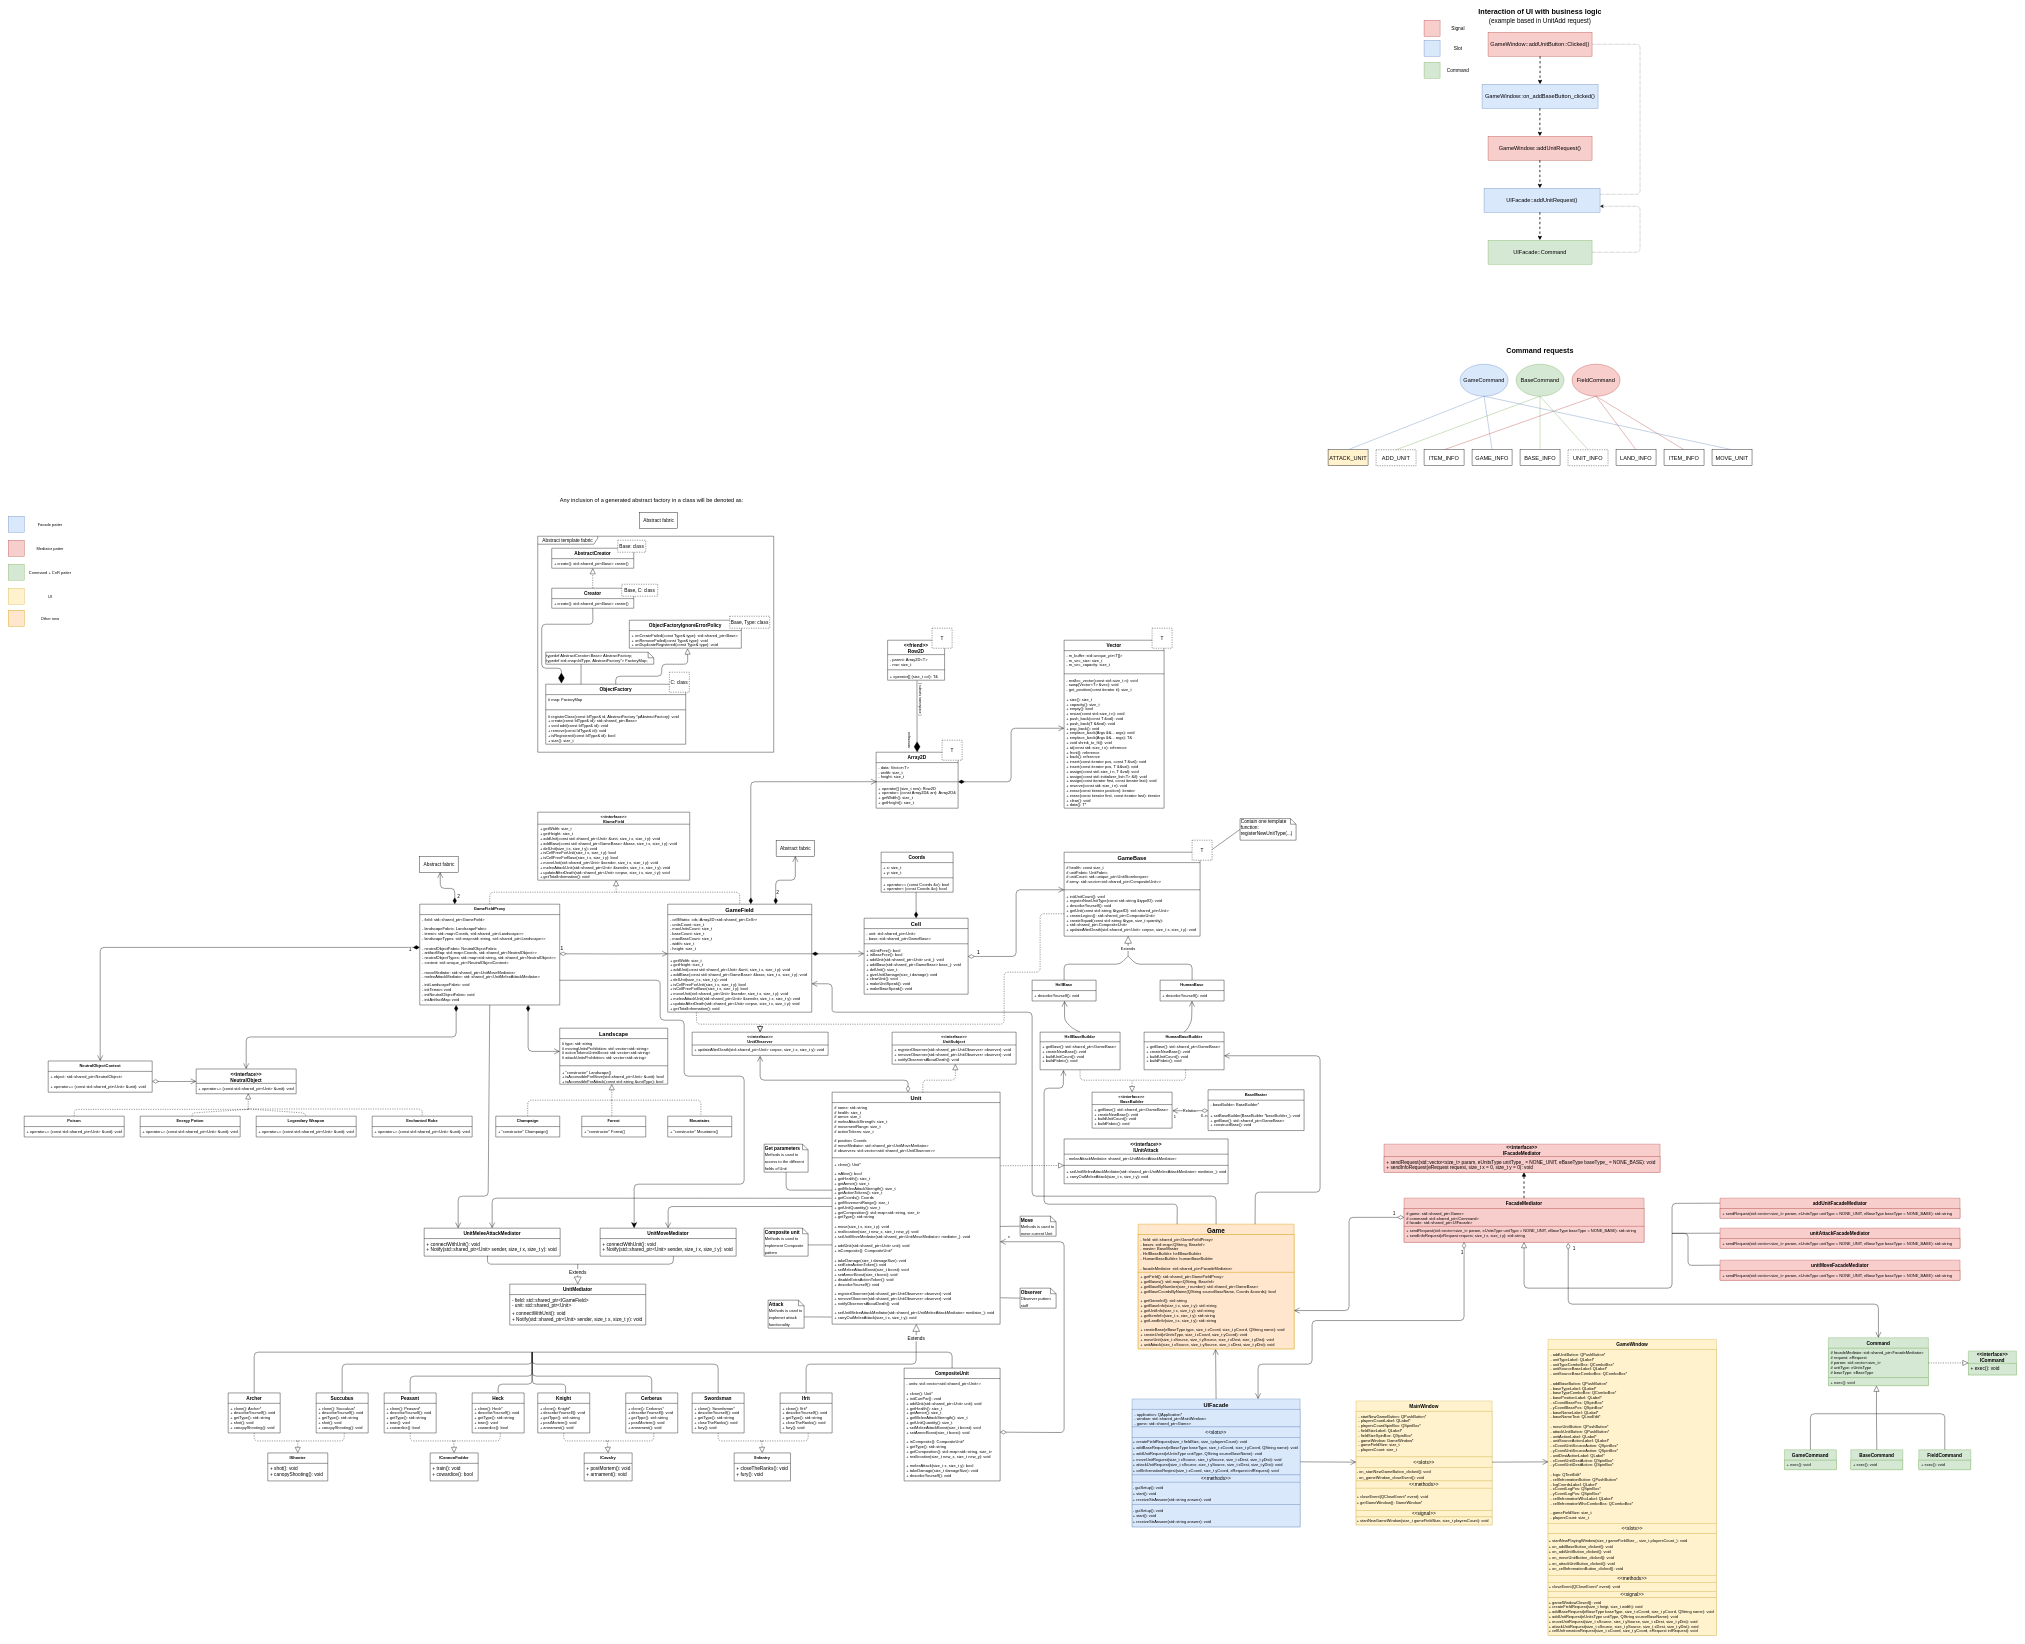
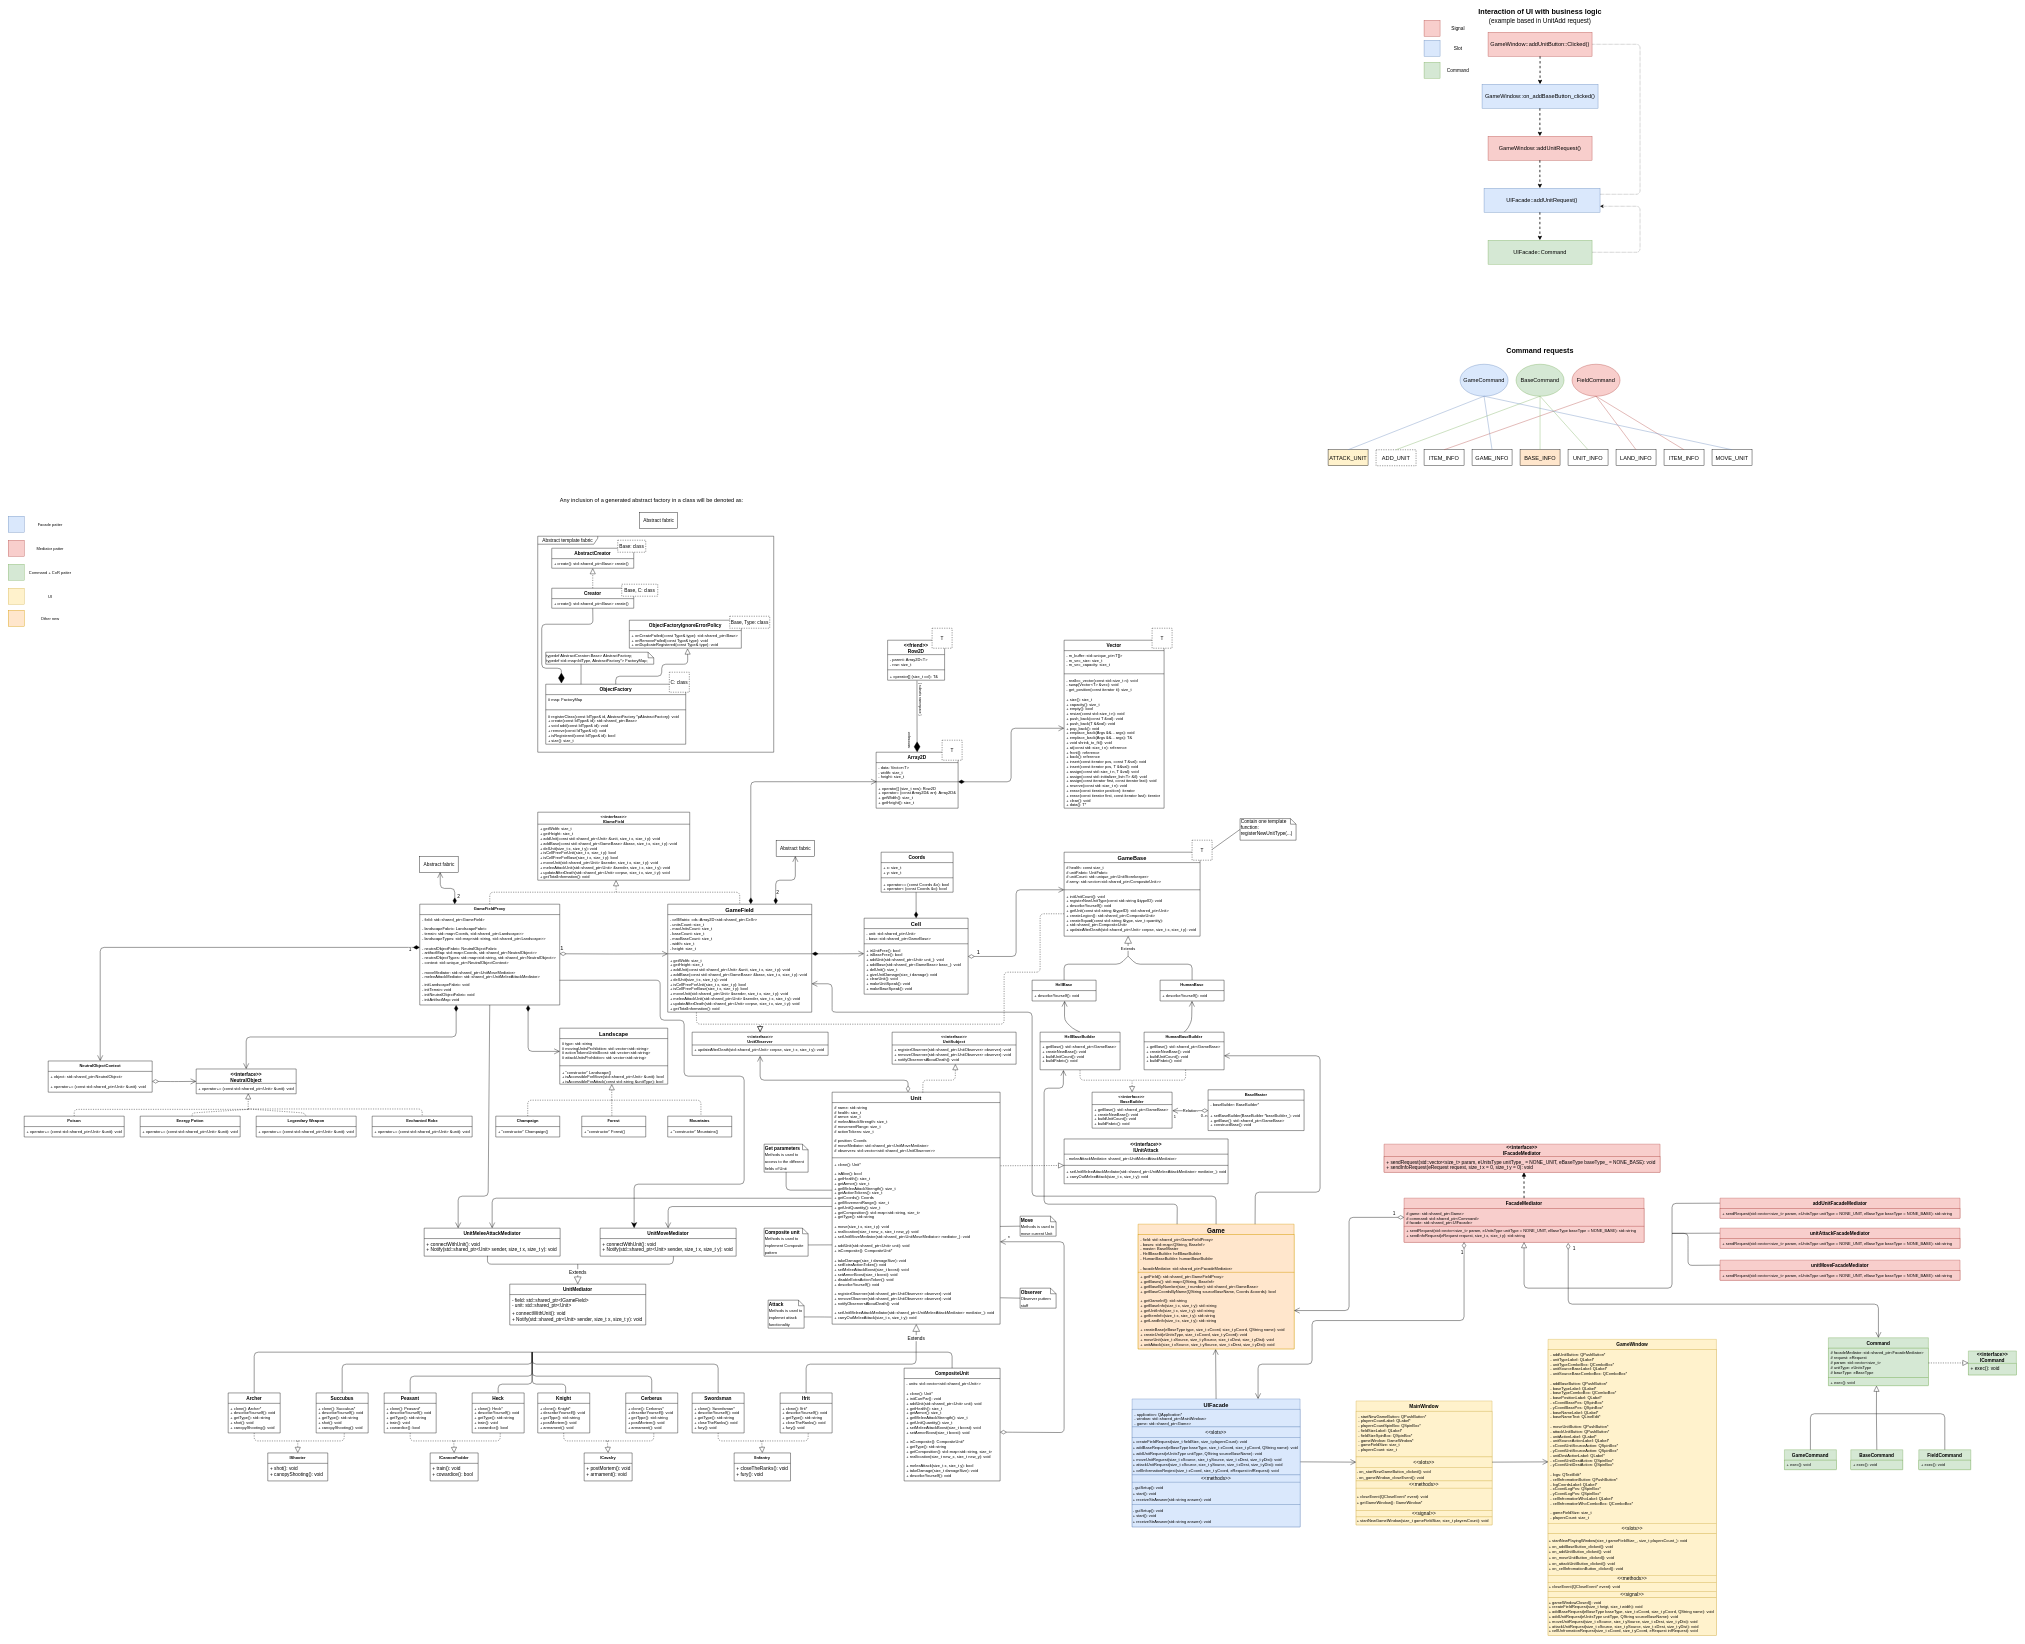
- <mxCell id="245" value="&lt;font style=&quot;font-size: 14px&quot;&gt;BASE_INFO&lt;/font&gt;" style="rounded=0;whiteSpace=wrap;html=1;" parent="1" vertex="1"><mxGeometry x="3800" y="1123.75" width="100" height="40" as="geometry" /></mxCell>
+ <mxCell id="245" value="&lt;font style=&quot;font-size: 14px&quot;&gt;BASE_INFO&lt;/font&gt;" style="rounded=0;whiteSpace=wrap;html=1;fillColor=#ffe6cc;" parent="1" vertex="1"><mxGeometry x="3800" y="1123.75" width="100" height="40" as="geometry" /></mxCell>
- <mxCell id="246" value="&lt;font style=&quot;font-size: 14px&quot;&gt;UNIT_INFO&lt;/font&gt;" style="rounded=0;whiteSpace=wrap;html=1;dashed=1;" parent="1" vertex="1"><mxGeometry x="3920" y="1123.75" width="100" height="40" as="geometry" /></mxCell>
+ <mxCell id="246" value="&lt;font style=&quot;font-size: 14px&quot;&gt;UNIT_INFO&lt;/font&gt;" style="rounded=0;whiteSpace=wrap;html=1;" parent="1" vertex="1"><mxGeometry x="3920" y="1123.75" width="100" height="40" as="geometry" /></mxCell>
